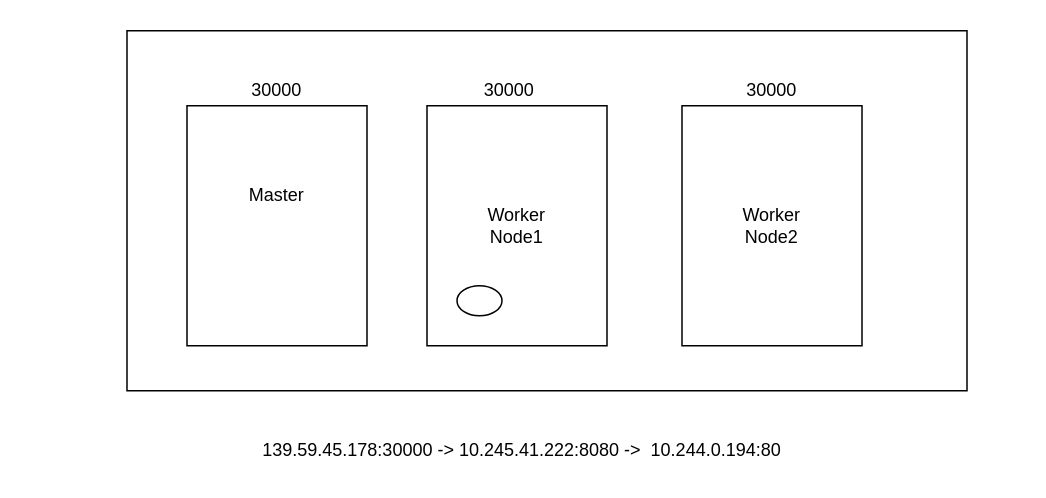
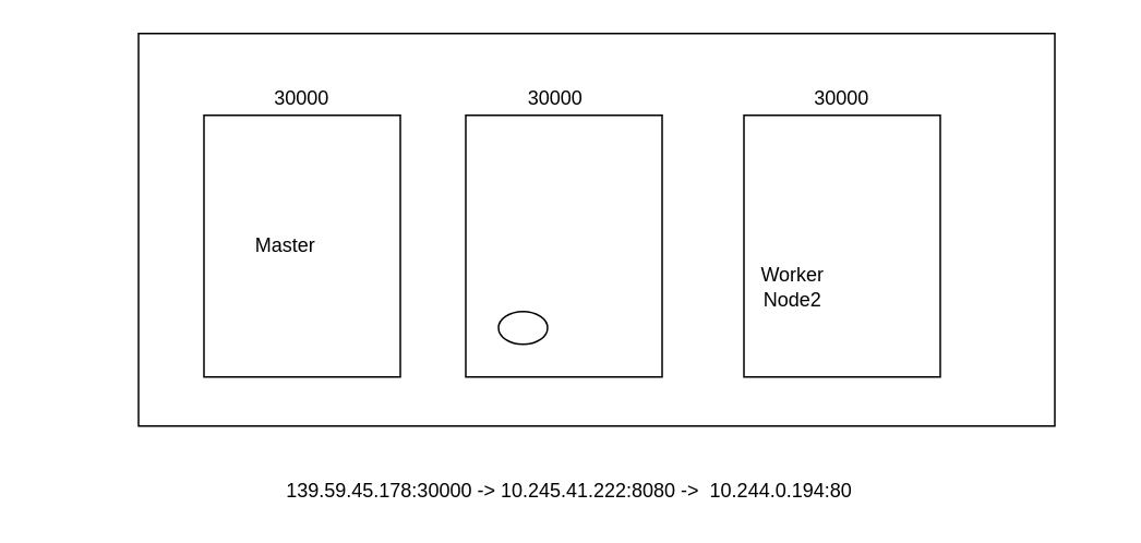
- <mxCell id="6" value="Master" style="text;html=1;strokeColor=none;fillColor=none;align=center;verticalAlign=middle;whiteSpace=wrap;rounded=0;" parent="1" vertex="1"><mxGeometry x="164" y="120" width="40" height="20" as="geometry" /></mxCell>
+ <mxCell id="6" value="Master" style="text;html=1;strokeColor=none;fillColor=none;align=center;verticalAlign=middle;whiteSpace=wrap;rounded=0;" parent="1" vertex="1"><mxGeometry x="154" y="140" width="40" height="20" as="geometry" /></mxCell>
- <mxCell id="7" value="Worker Node1" style="text;html=1;strokeColor=none;fillColor=none;align=center;verticalAlign=middle;whiteSpace=wrap;rounded=0;" parent="1" vertex="1"><mxGeometry x="324" y="140" width="40" height="20" as="geometry" /></mxCell>
- <mxCell id="8" value="Worker Node2" style="text;html=1;strokeColor=none;fillColor=none;align=center;verticalAlign=middle;whiteSpace=wrap;rounded=0;" parent="1" vertex="1"><mxGeometry x="494" y="140" width="40" height="20" as="geometry" /></mxCell>
+ <mxCell id="8" value="Worker Node2" style="text;html=1;strokeColor=none;fillColor=none;align=center;verticalAlign=middle;whiteSpace=wrap;rounded=0;" parent="1" vertex="1"><mxGeometry x="464" y="165" width="40" height="20" as="geometry" /></mxCell>
